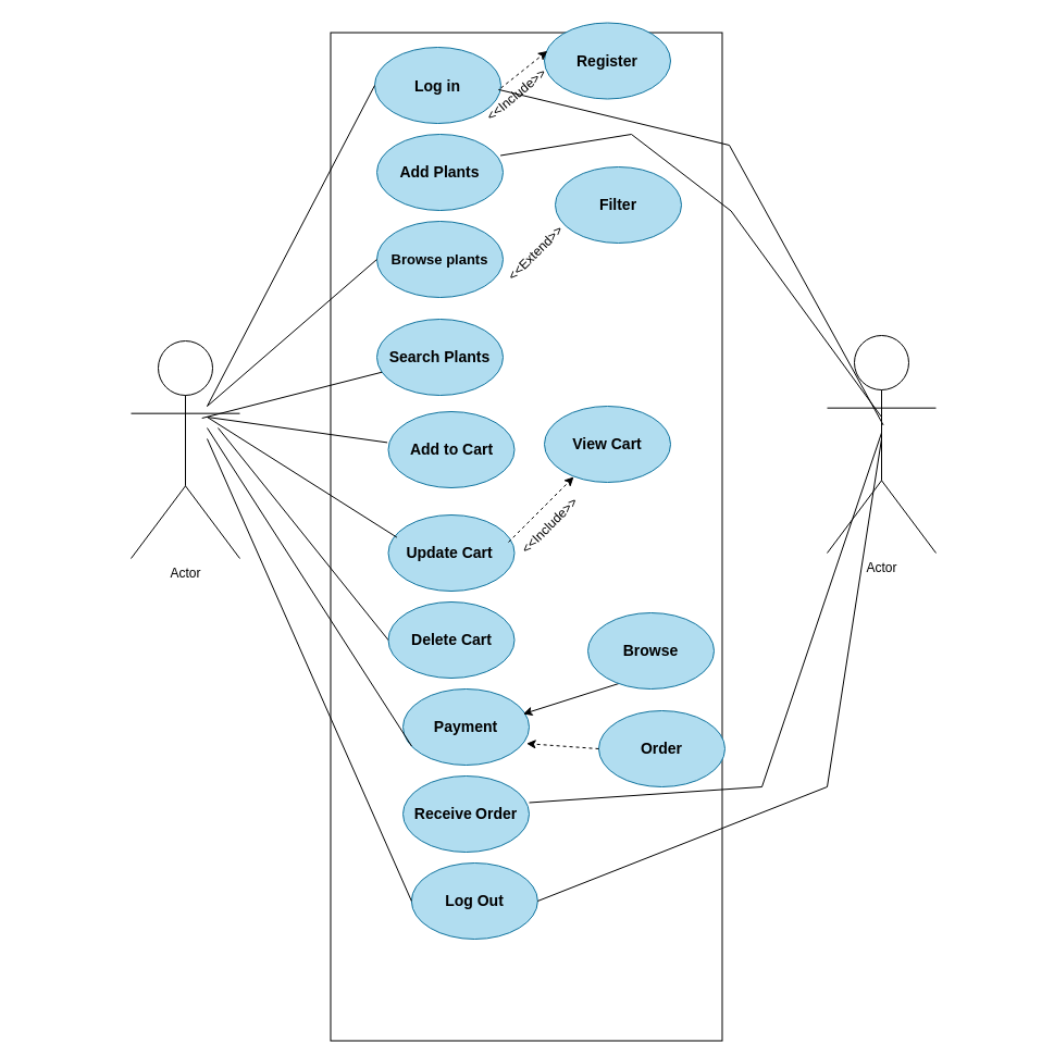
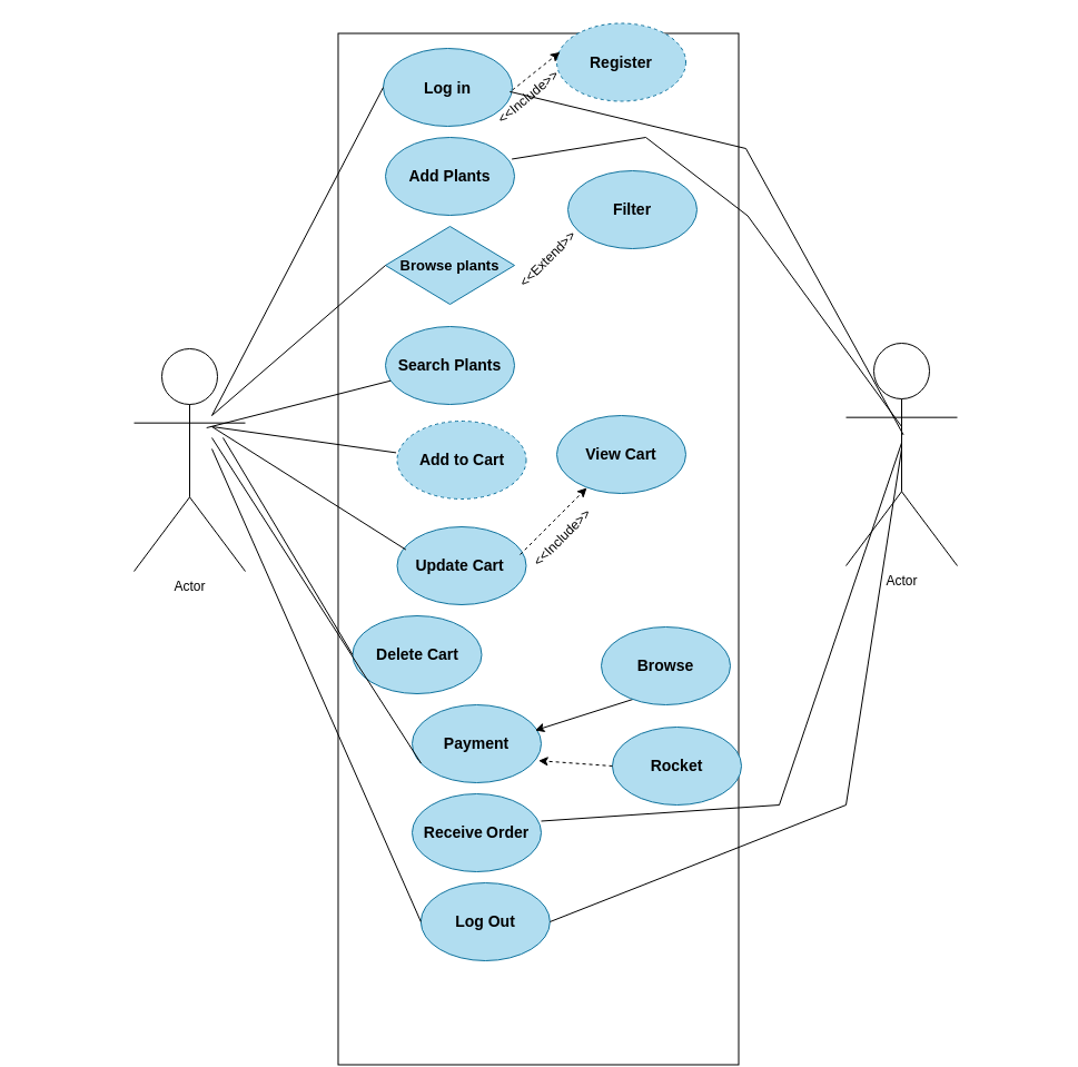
- <mxCell id="10" value="&lt;font size=&quot;1&quot; style=&quot;&quot;&gt;&lt;b style=&quot;font-size: 14px;&quot;&gt;Register&lt;/b&gt;&lt;/font&gt;" style="ellipse;whiteSpace=wrap;html=1;fillColor=#b1ddf0;strokeColor=#10739e;" vertex="1" parent="1"><mxGeometry x="500" y="20.5" width="116" height="70" as="geometry" /></mxCell>
+ <mxCell id="10" value="&lt;font size=&quot;1&quot; style=&quot;&quot;&gt;&lt;b style=&quot;font-size: 14px;&quot;&gt;Register&lt;/b&gt;&lt;/font&gt;" style="ellipse;whiteSpace=wrap;html=1;fillColor=#b1ddf0;strokeColor=#10739e;dashed=1;" vertex="1" parent="1"><mxGeometry x="500" y="20.5" width="116" height="70" as="geometry" /></mxCell>
- <mxCell id="6" value="&lt;font style=&quot;font-size: 13px;&quot;&gt;&lt;b&gt;Browse plants&lt;/b&gt;&lt;/font&gt;" style="ellipse;whiteSpace=wrap;html=1;fillColor=#b1ddf0;strokeColor=#10739e;" vertex="1" parent="1"><mxGeometry x="346" y="203" width="116" height="70" as="geometry" /></mxCell>
+ <mxCell id="6" value="&lt;font style=&quot;font-size: 13px;&quot;&gt;&lt;b&gt;Browse plants&lt;/b&gt;&lt;/font&gt;" style="rhombus;whiteSpace=wrap;html=1;fillColor=#b1ddf0;strokeColor=#10739e;" vertex="1" parent="1"><mxGeometry x="346" y="203" width="116" height="70" as="geometry" /></mxCell>
- <mxCell id="8" value="&lt;b&gt;&lt;font style=&quot;font-size: 14px;&quot;&gt;Add to Cart&lt;/font&gt;&lt;/b&gt;" style="ellipse;whiteSpace=wrap;html=1;fillColor=#b1ddf0;strokeColor=#10739e;" vertex="1" parent="1"><mxGeometry x="356.5" y="378" width="116" height="70" as="geometry" /></mxCell>
+ <mxCell id="8" value="&lt;b&gt;&lt;font style=&quot;font-size: 14px;&quot;&gt;Add to Cart&lt;/font&gt;&lt;/b&gt;" style="ellipse;whiteSpace=wrap;html=1;fillColor=#b1ddf0;strokeColor=#10739e;dashed=1;" vertex="1" parent="1"><mxGeometry x="356.5" y="378" width="116" height="70" as="geometry" /></mxCell>
- <mxCell id="16" value="&lt;b&gt;&lt;font style=&quot;font-size: 14px;&quot;&gt;Delete Cart&lt;/font&gt;&lt;/b&gt;" style="ellipse;whiteSpace=wrap;html=1;fillColor=#b1ddf0;strokeColor=#10739e;" vertex="1" parent="1"><mxGeometry x="356.5" y="553" width="116" height="70" as="geometry" /></mxCell>
+ <mxCell id="16" value="&lt;b&gt;&lt;font style=&quot;font-size: 14px;&quot;&gt;Delete Cart&lt;/font&gt;&lt;/b&gt;" style="ellipse;whiteSpace=wrap;html=1;fillColor=#b1ddf0;strokeColor=#10739e;" vertex="1" parent="1"><mxGeometry x="316.5" y="553" width="116" height="70" as="geometry" /></mxCell>
- <mxCell id="24" value="&lt;b&gt;&lt;font style=&quot;font-size: 14px;&quot;&gt;Order&lt;/font&gt;&lt;/b&gt;" style="ellipse;whiteSpace=wrap;html=1;fillColor=#b1ddf0;strokeColor=#10739e;" vertex="1" parent="1"><mxGeometry x="550" y="653" width="116" height="70" as="geometry" /></mxCell>
+ <mxCell id="24" value="&lt;b&gt;&lt;font style=&quot;font-size: 14px;&quot;&gt;Rocket&lt;/font&gt;&lt;/b&gt;" style="ellipse;whiteSpace=wrap;html=1;fillColor=#b1ddf0;strokeColor=#10739e;" vertex="1" parent="1"><mxGeometry x="550" y="653" width="116" height="70" as="geometry" /></mxCell>
